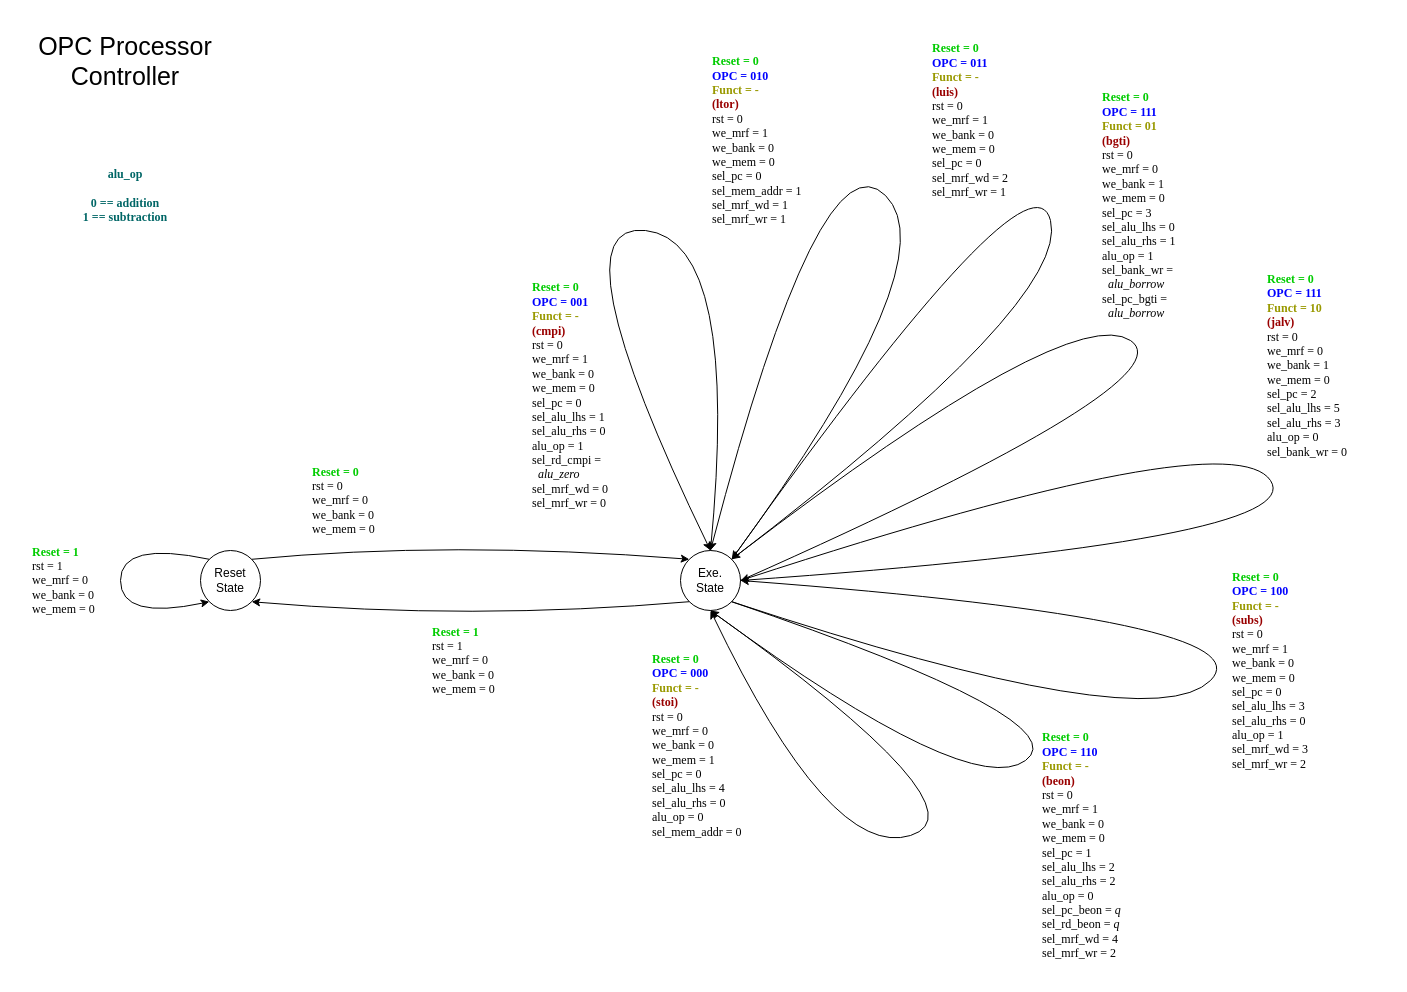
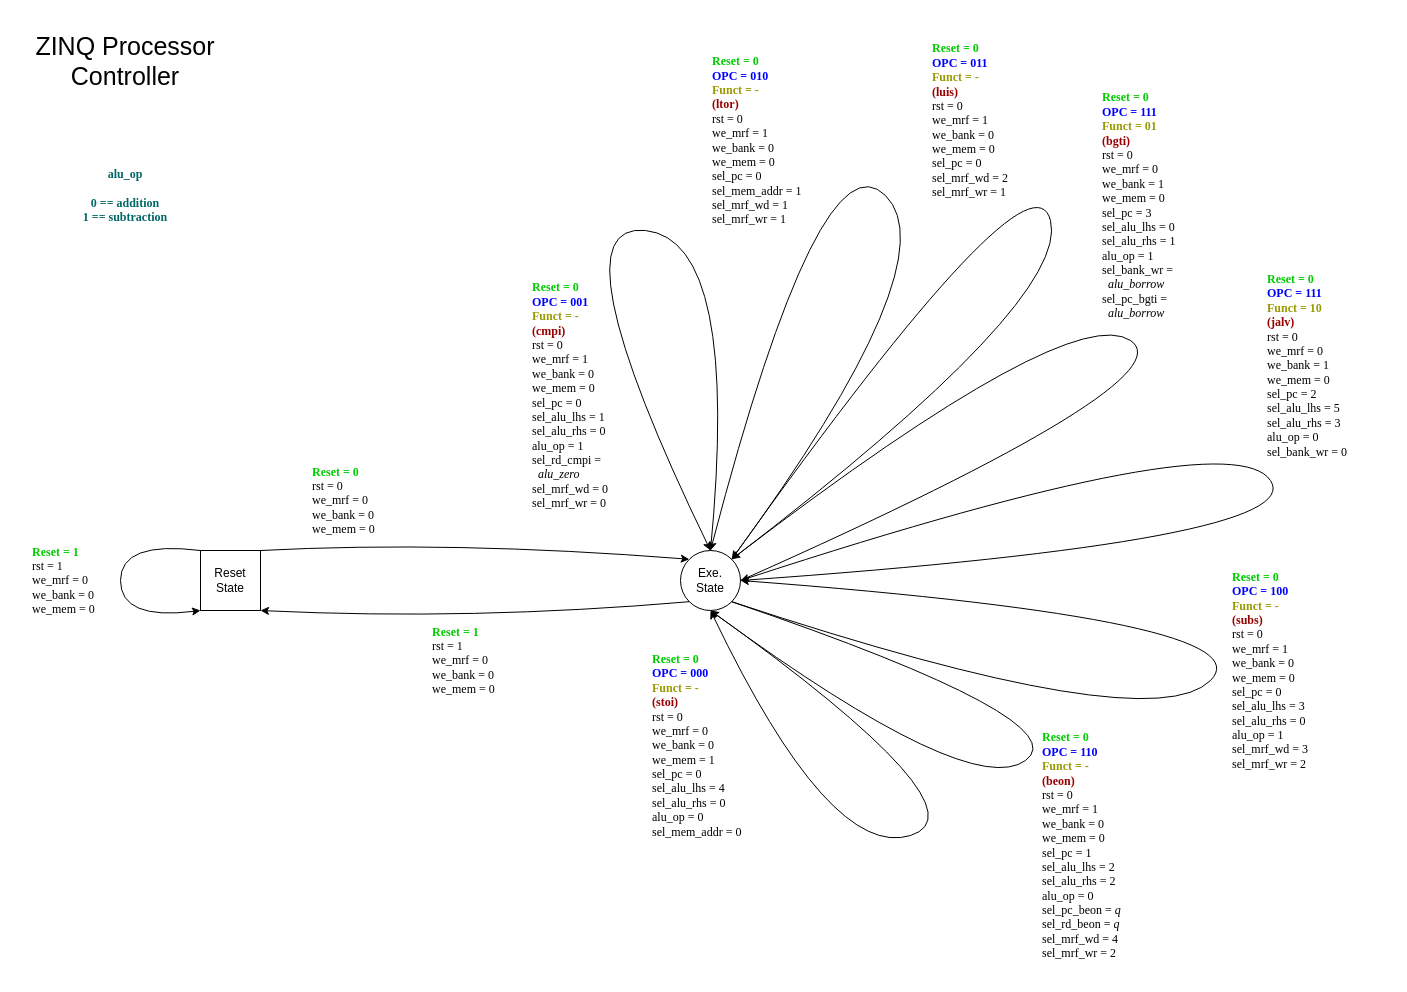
- <mxCell id="2" value="&lt;div align=&quot;center&quot;&gt;&lt;font style=&quot;font-size: 25px&quot;&gt;&lt;font style=&quot;font-size: 25px&quot;&gt;OPC Processor Controller&lt;/font&gt;&lt;/font&gt;&lt;br&gt;&lt;/div&gt;" style="text;html=1;strokeColor=none;fillColor=none;align=center;verticalAlign=middle;whiteSpace=wrap;rounded=0;" parent="1" vertex="1"><mxGeometry x="30" y="20" width="190" height="80" as="geometry" /></mxCell>
+ <mxCell id="2" value="&lt;div align=&quot;center&quot;&gt;&lt;font style=&quot;font-size: 25px&quot;&gt;&lt;font style=&quot;font-size: 25px&quot;&gt;ZINQ Processor Controller&lt;/font&gt;&lt;/font&gt;&lt;br&gt;&lt;/div&gt;" style="text;html=1;strokeColor=none;fillColor=none;align=center;verticalAlign=middle;whiteSpace=wrap;rounded=0;" parent="1" vertex="1"><mxGeometry x="30" y="20" width="190" height="80" as="geometry" /></mxCell>
- <mxCell id="3" value="&lt;div&gt;Reset&lt;/div&gt;&lt;div&gt;State&lt;br&gt;&lt;/div&gt;" style="ellipse;whiteSpace=wrap;html=1;" parent="1" vertex="1"><mxGeometry x="200" y="550" width="60" height="60" as="geometry" /></mxCell>
+ <mxCell id="3" value="&lt;div&gt;Reset&lt;/div&gt;&lt;div&gt;State&lt;br&gt;&lt;/div&gt;" style="whiteSpace=wrap;html=1;rounded=0;" parent="1" vertex="1"><mxGeometry x="200" y="550" width="60" height="60" as="geometry" /></mxCell>
